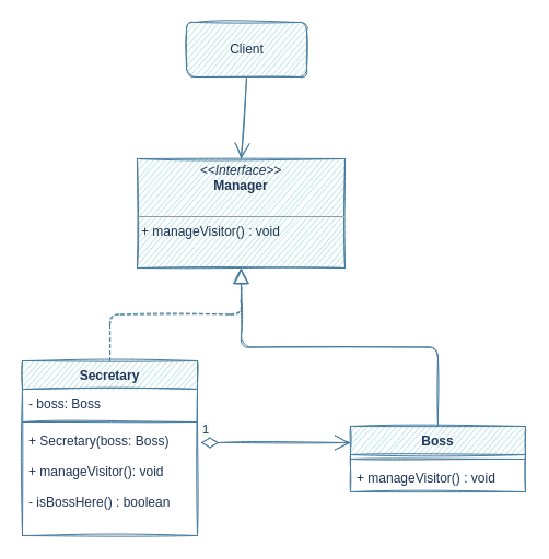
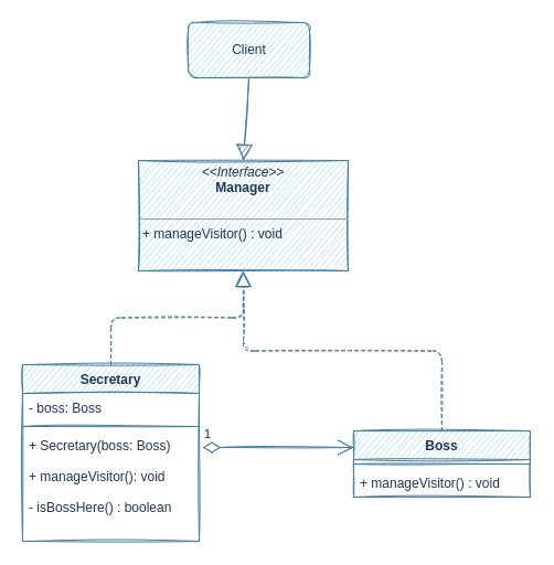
- <mxCell id="14" value="" style="endArrow=open;endFill=1;endSize=12;html=1;entryX=0.5;entryY=0;entryDx=0;entryDy=0;exitX=0.5;exitY=1;exitDx=0;exitDy=0;labelBackgroundColor=#F1FAEE;strokeColor=#457B9D;fontColor=#1D3557;sketch=1;" edge="1" parent="1" source="2" target="3"><mxGeometry width="160" relative="1" as="geometry"><mxPoint x="170" y="350" as="sourcePoint" /><mxPoint x="330" y="350" as="targetPoint" /></mxGeometry></mxCell>
+ <mxCell id="14" value="" style="endArrow=block;endFill=1;endSize=12;html=1;entryX=0.5;entryY=0;entryDx=0;entryDy=0;exitX=0.5;exitY=1;exitDx=0;exitDy=0;labelBackgroundColor=#F1FAEE;strokeColor=#457B9D;fontColor=#1D3557;sketch=1;" edge="1" parent="1" source="2" target="3"><mxGeometry width="160" relative="1" as="geometry"><mxPoint x="170" y="350" as="sourcePoint" /><mxPoint x="330" y="350" as="targetPoint" /></mxGeometry></mxCell>
- <mxCell id="12" value="" style="endArrow=block;dashed=0;endFill=0;endSize=12;html=1;exitX=0.5;exitY=0;exitDx=0;exitDy=0;entryX=0.5;entryY=1;entryDx=0;entryDy=0;edgeStyle=orthogonalEdgeStyle;labelBackgroundColor=#F1FAEE;strokeColor=#457B9D;fontColor=#1D3557;sketch=1;" edge="1" parent="1" source="4" target="3"><mxGeometry width="160" relative="1" as="geometry"><mxPoint x="170" y="350" as="sourcePoint" /><mxPoint x="230" y="240" as="targetPoint" /></mxGeometry></mxCell>
+ <mxCell id="12" value="" style="endArrow=block;dashed=1;endFill=0;endSize=12;html=1;exitX=0.5;exitY=0;exitDx=0;exitDy=0;entryX=0.5;entryY=1;entryDx=0;entryDy=0;edgeStyle=orthogonalEdgeStyle;labelBackgroundColor=#F1FAEE;strokeColor=#457B9D;fontColor=#1D3557;sketch=1;" edge="1" parent="1" source="4" target="3"><mxGeometry width="160" relative="1" as="geometry"><mxPoint x="170" y="350" as="sourcePoint" /><mxPoint x="230" y="240" as="targetPoint" /></mxGeometry></mxCell>
